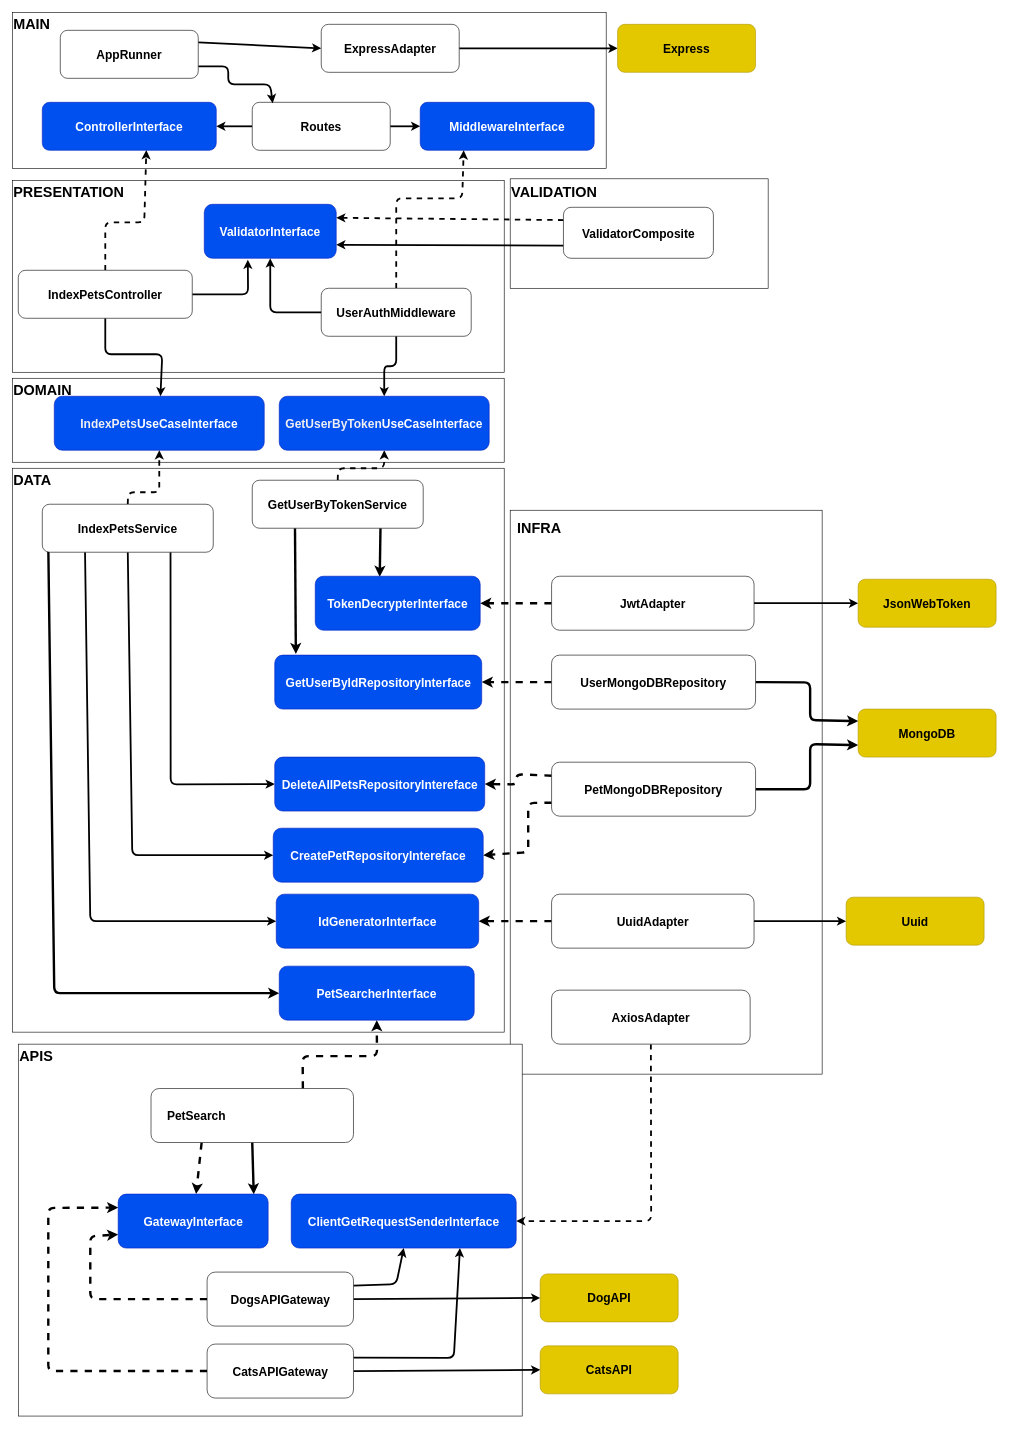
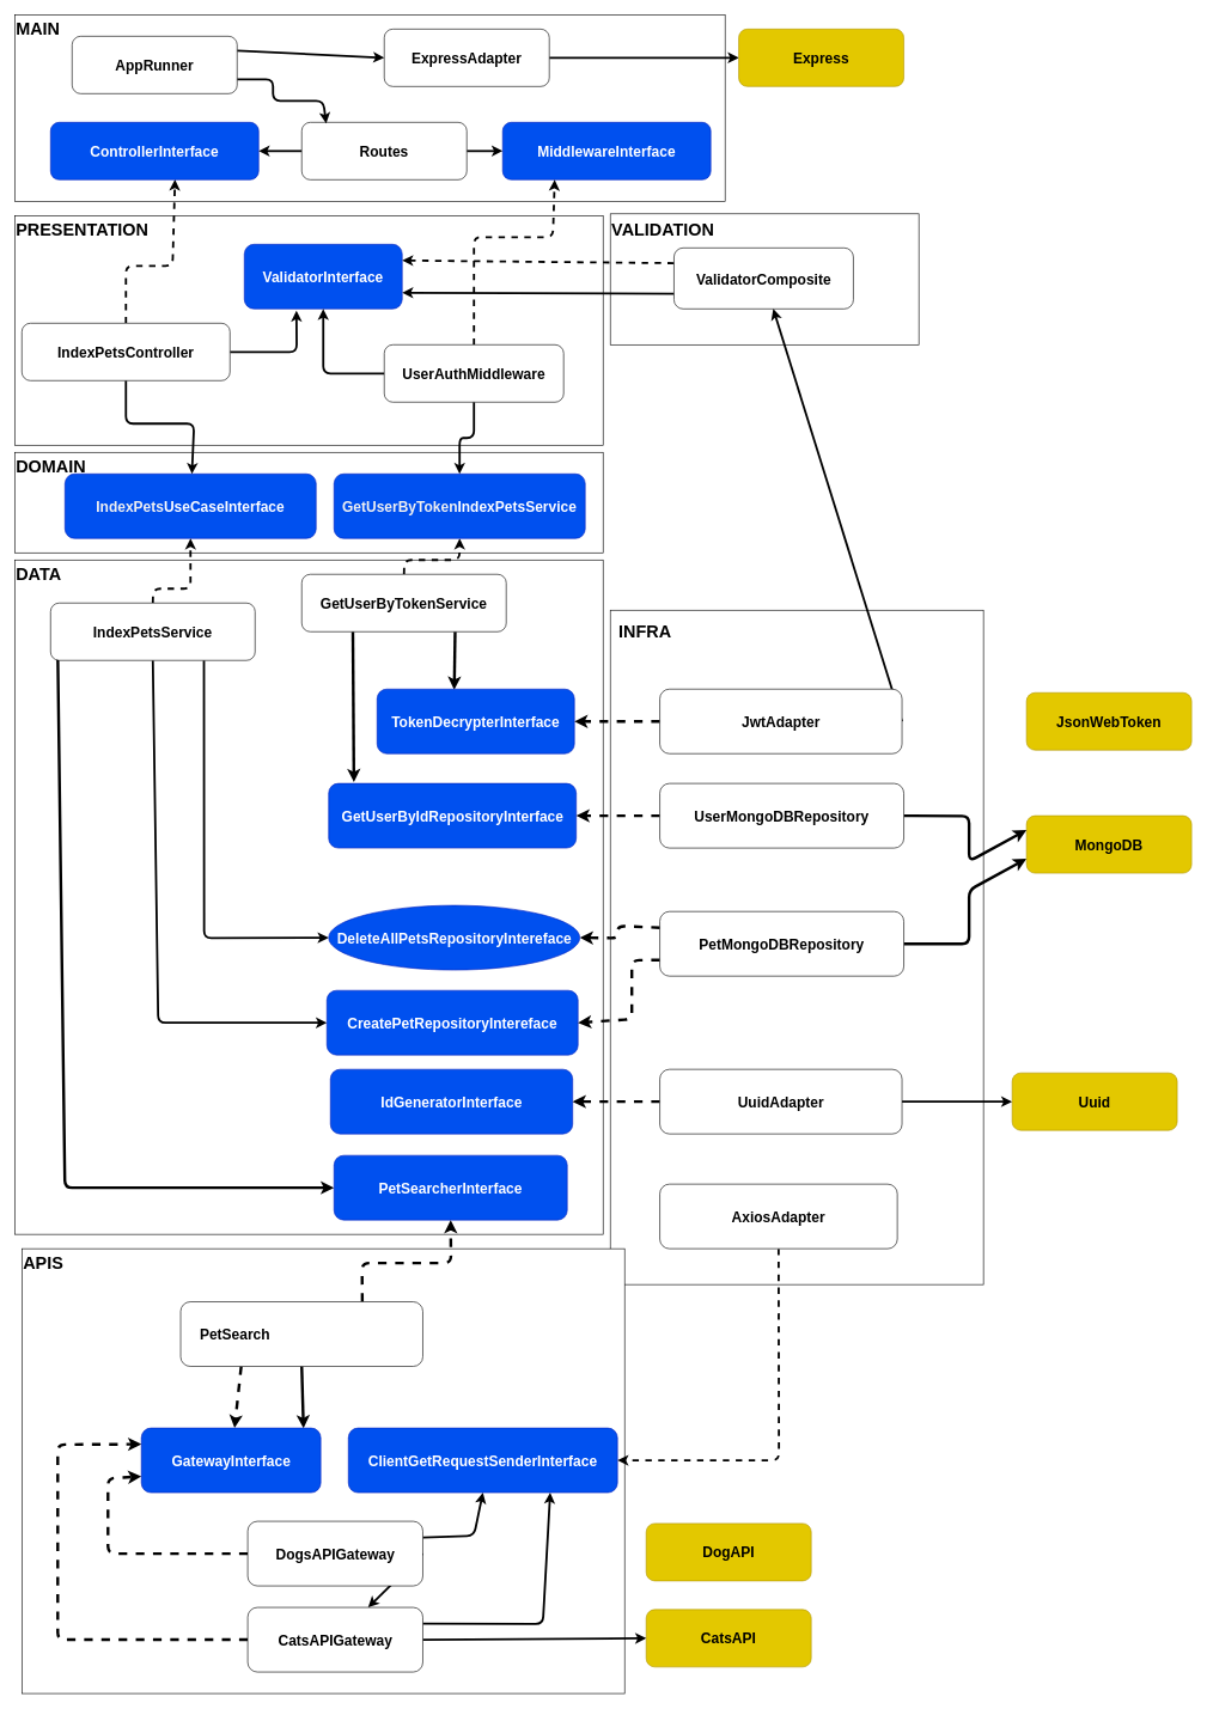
- <mxCell id="64" value="&lt;span style=&quot;color: rgb(240, 240, 240);&quot;&gt;GetUserByToken&lt;/span&gt;UseCaseInterface" style="rounded=1;whiteSpace=wrap;html=1;fillColor=#0050ef;fontColor=#ffffff;strokeColor=#001DBC;fontSize=20;fontStyle=1" parent="1" vertex="1"><mxGeometry x="465" y="660" width="350" height="90" as="geometry" /></mxCell>
+ <mxCell id="64" value="&lt;span style=&quot;color: rgb(240, 240, 240);&quot;&gt;GetUserByToken&lt;/span&gt;IndexPetsService" style="rounded=1;whiteSpace=wrap;html=1;fillColor=#0050ef;fontColor=#ffffff;strokeColor=#001DBC;fontSize=20;fontStyle=1" parent="1" vertex="1"><mxGeometry x="465" y="660" width="350" height="90" as="geometry" /></mxCell>
- <mxCell id="60" style="edgeStyle=none;html=1;exitX=1;exitY=0.5;exitDx=0;exitDy=0;strokeWidth=3;fontSize=20;entryX=0;entryY=0.5;entryDx=0;entryDy=0;" parent="1" source="62" target="63" edge="1"><mxGeometry relative="1" as="geometry" /></mxCell>
+ <mxCell id="60" style="edgeStyle=none;html=1;exitX=1;exitY=0.5;exitDx=0;exitDy=0;strokeWidth=3;fontSize=20;" parent="1" source="62" target="39" edge="1"><mxGeometry relative="1" as="geometry" /></mxCell>
- <mxCell id="35" value="MongoDB" style="rounded=1;whiteSpace=wrap;html=1;fontSize=20;fillColor=#e3c800;fontColor=#000000;strokeColor=#B09500;fontStyle=1" parent="1" vertex="1"><mxGeometry x="1430" y="1181.5" width="230" height="80" as="geometry" /></mxCell>
+ <mxCell id="35" value="MongoDB" style="rounded=1;whiteSpace=wrap;html=1;fontSize=20;fillColor=#e3c800;fontColor=#000000;strokeColor=#B09500;fontStyle=1" parent="1" vertex="1"><mxGeometry x="1430" y="1136.5" width="230" height="80" as="geometry" /></mxCell>
- <mxCell id="70" value="DeleteAllPetsRepositoryIntereface" style="rounded=1;whiteSpace=wrap;html=1;fillColor=#0050ef;fontColor=#ffffff;strokeColor=#001DBC;fontSize=20;fontStyle=1" parent="1" vertex="1"><mxGeometry x="457.5" y="1261.5" width="350" height="90" as="geometry" /></mxCell>
+ <mxCell id="70" value="DeleteAllPetsRepositoryIntereface" style="ellipse;whiteSpace=wrap;html=1;fillColor=#0050ef;fontColor=#ffffff;strokeColor=#001DBC;fontSize=20;fontStyle=1;" parent="1" vertex="1"><mxGeometry x="457.5" y="1261.5" width="350" height="90" as="geometry" /></mxCell>
- <mxCell id="11" style="edgeStyle=none;html=1;exitX=0.25;exitY=1;exitDx=0;exitDy=0;entryX=0;entryY=0.5;entryDx=0;entryDy=0;strokeWidth=3;" parent="1" source="14" target="65" edge="1"><mxGeometry relative="1" as="geometry"><Array as="points"><mxPoint x="150" y="1535" /></Array></mxGeometry></mxCell>
- <mxCell id="73" style="edgeStyle=none;html=1;exitX=1;exitY=0.5;exitDx=0;exitDy=0;entryX=0;entryY=0.5;entryDx=0;entryDy=0;strokeWidth=3;" parent="1" source="75" target="80" edge="1"><mxGeometry relative="1" as="geometry" /></mxCell>
+ <mxCell id="73" style="edgeStyle=none;html=1;exitX=1;exitY=0.5;exitDx=0;exitDy=0;strokeWidth=3;" parent="1" source="75" target="86" edge="1"><mxGeometry relative="1" as="geometry" /></mxCell>
